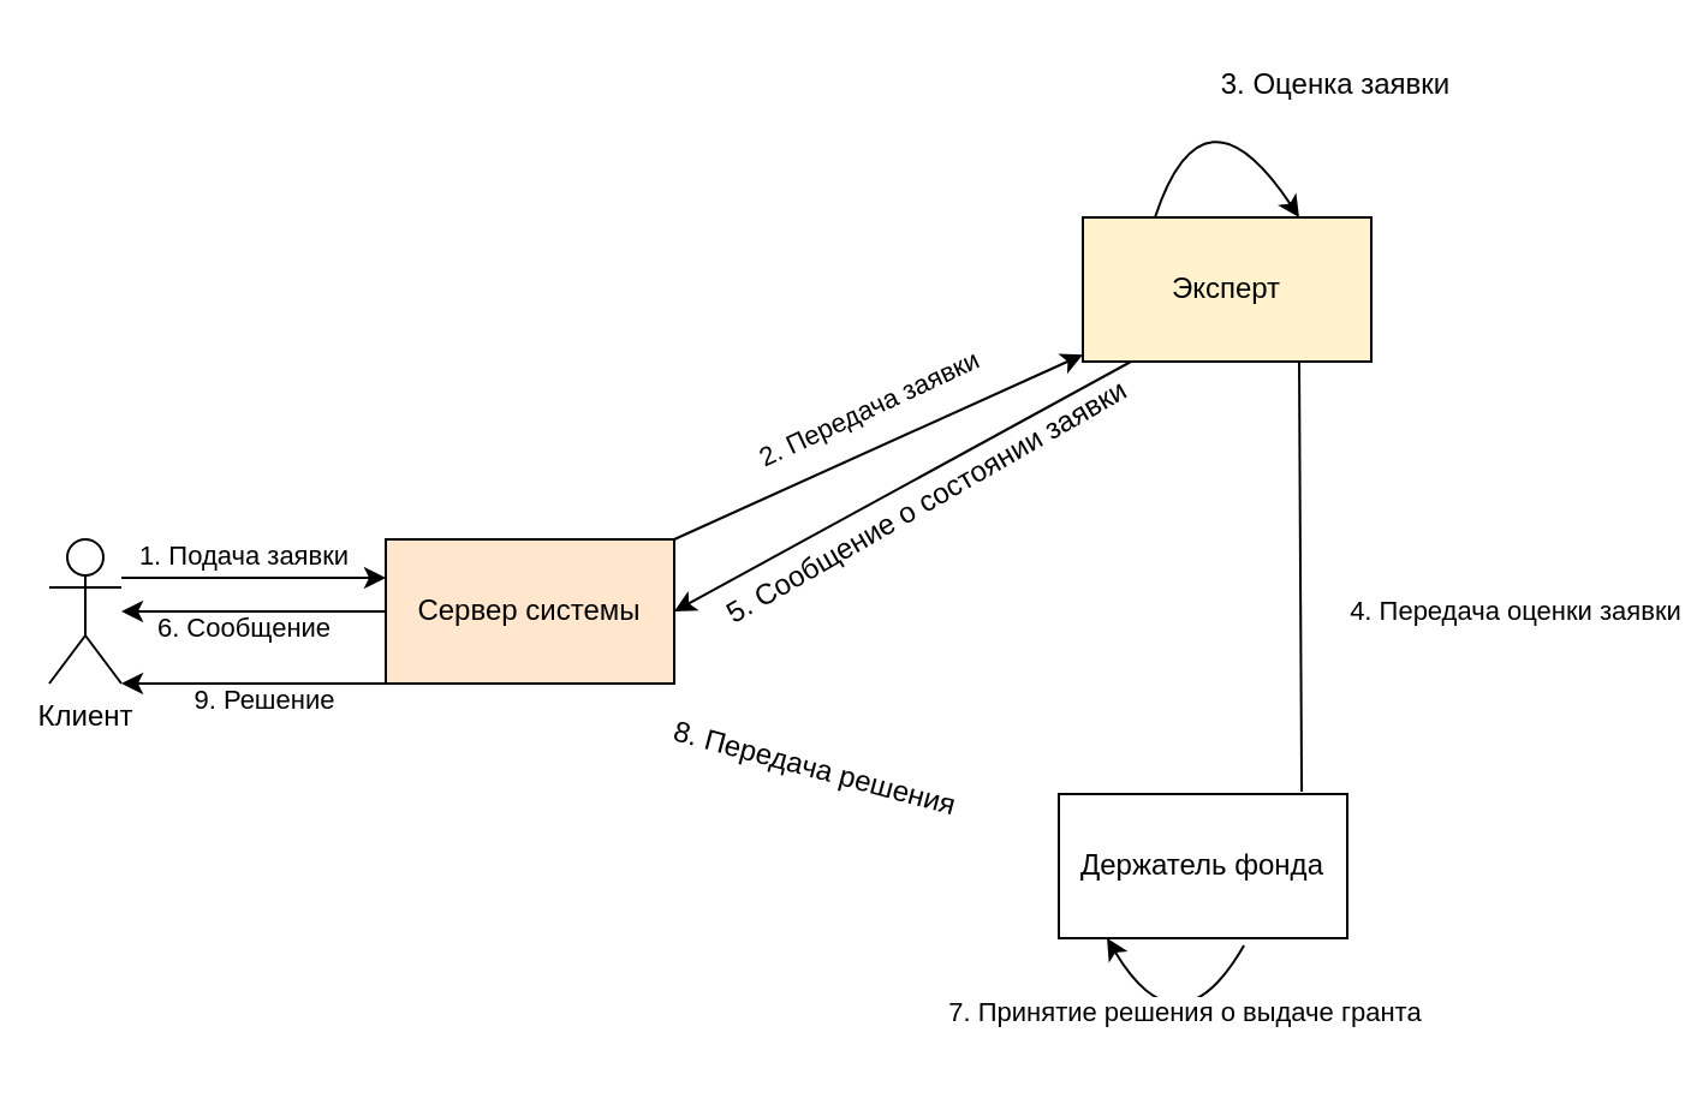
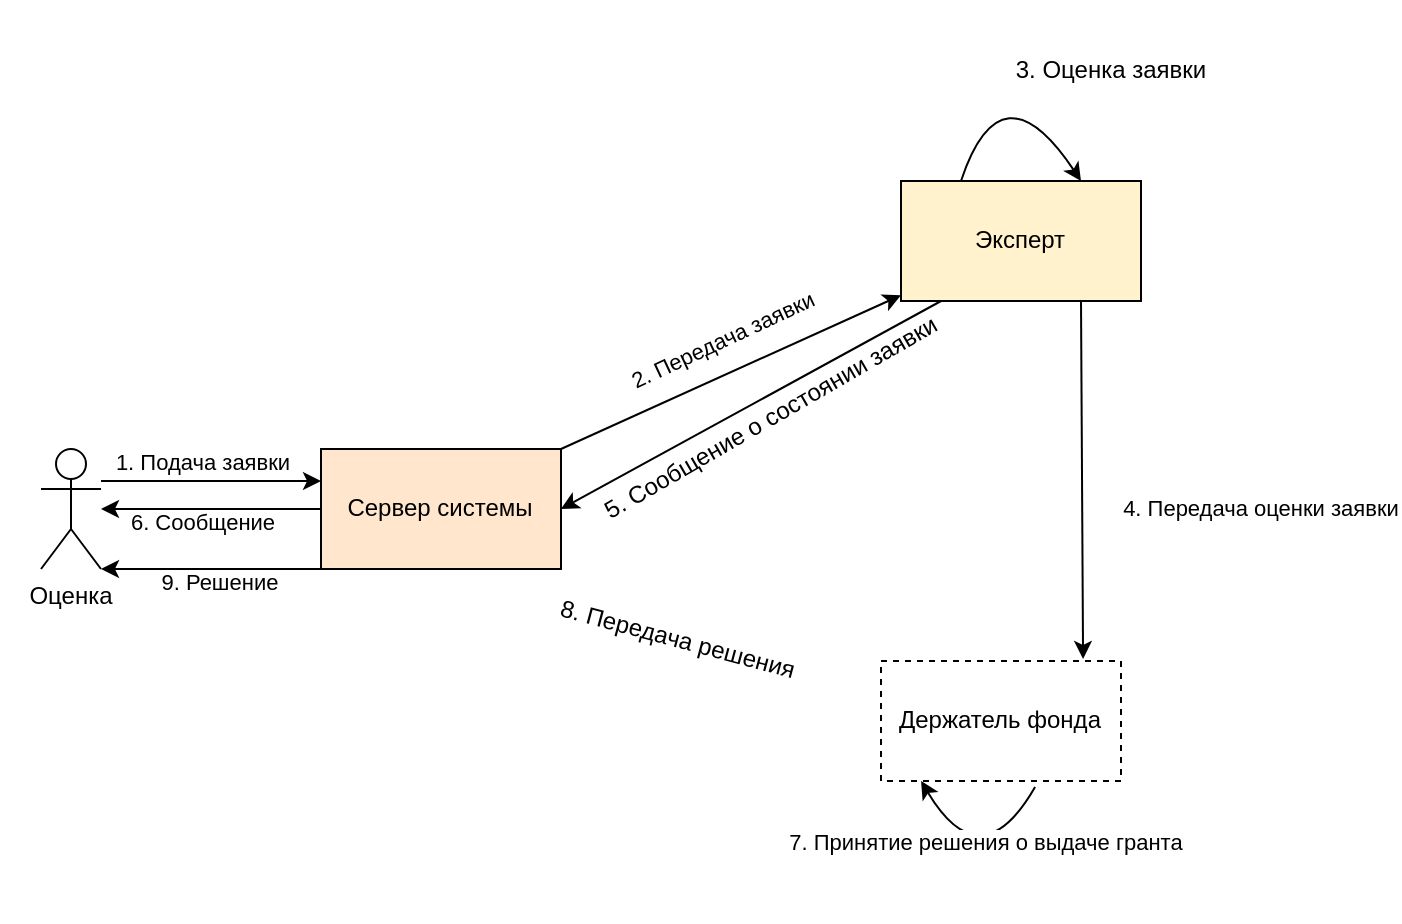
- <mxCell id="2" value="Клиент" style="shape=umlActor;verticalLabelPosition=bottom;verticalAlign=top;html=1;outlineConnect=0;" vertex="1" parent="1"><mxGeometry x="20" y="224" width="30" height="60" as="geometry" /></mxCell>
+ <mxCell id="2" value="Оценка" style="shape=umlActor;verticalLabelPosition=bottom;verticalAlign=top;html=1;outlineConnect=0;" vertex="1" parent="1"><mxGeometry x="20" y="224" width="30" height="60" as="geometry" /></mxCell>
- <mxCell id="12" value="" style="endArrow=none;html=1;rounded=0;exitX=0.75;exitY=1;exitDx=0;exitDy=0;entryX=0.842;entryY=-0.017;entryDx=0;entryDy=0;entryPerimeter=0;" edge="1" parent="1" source="4" target="5"><mxGeometry width="50" height="50" relative="1" as="geometry"><mxPoint x="530" y="270" as="sourcePoint" /><mxPoint x="580" y="220" as="targetPoint" /></mxGeometry></mxCell>
+ <mxCell id="12" value="" style="endArrow=classic;html=1;rounded=0;exitX=0.75;exitY=1;exitDx=0;exitDy=0;entryX=0.842;entryY=-0.017;entryDx=0;entryDy=0;entryPerimeter=0;" edge="1" parent="1" source="4" target="5"><mxGeometry width="50" height="50" relative="1" as="geometry"><mxPoint x="530" y="270" as="sourcePoint" /><mxPoint x="580" y="220" as="targetPoint" /></mxGeometry></mxCell>
- <mxCell id="5" value="Держатель фонда" style="rounded=0;whiteSpace=wrap;html=1;" vertex="1" parent="1"><mxGeometry x="440" y="330" width="120" height="60" as="geometry" /></mxCell>
+ <mxCell id="5" value="Держатель фонда" style="rounded=0;whiteSpace=wrap;html=1;dashed=1;" vertex="1" parent="1"><mxGeometry x="440" y="330" width="120" height="60" as="geometry" /></mxCell>
